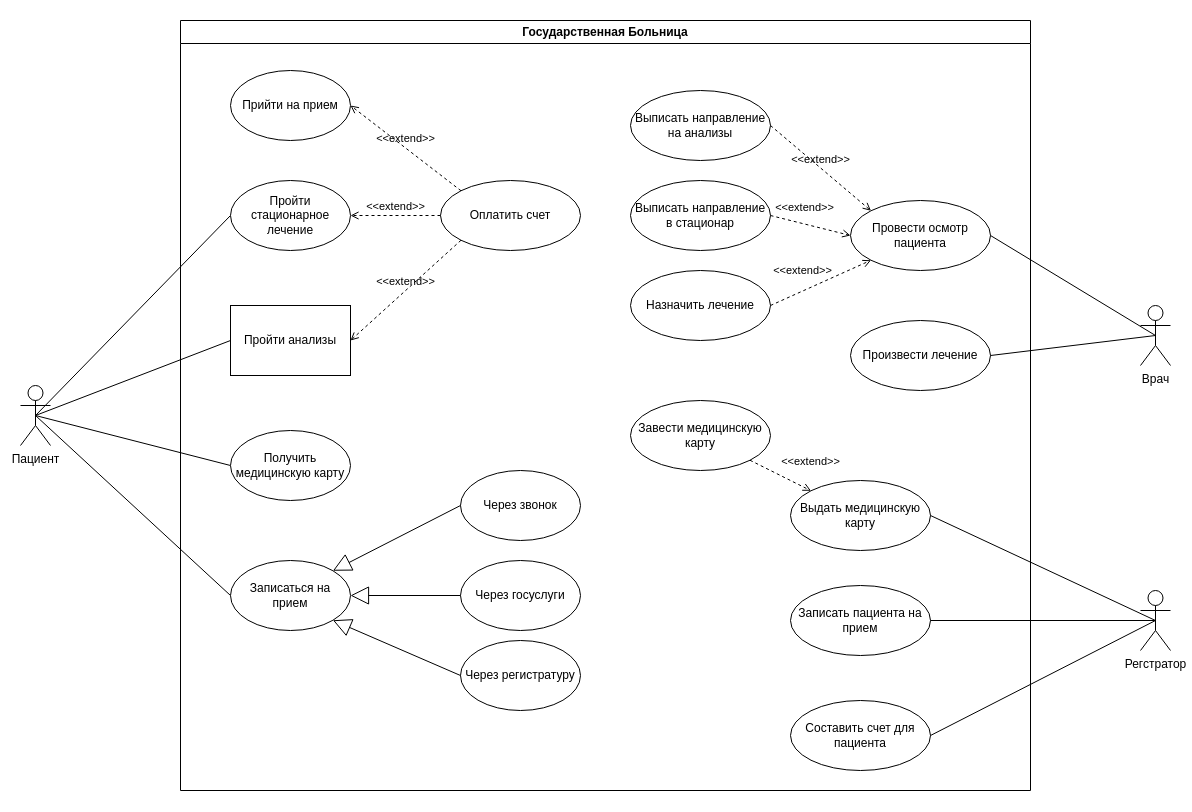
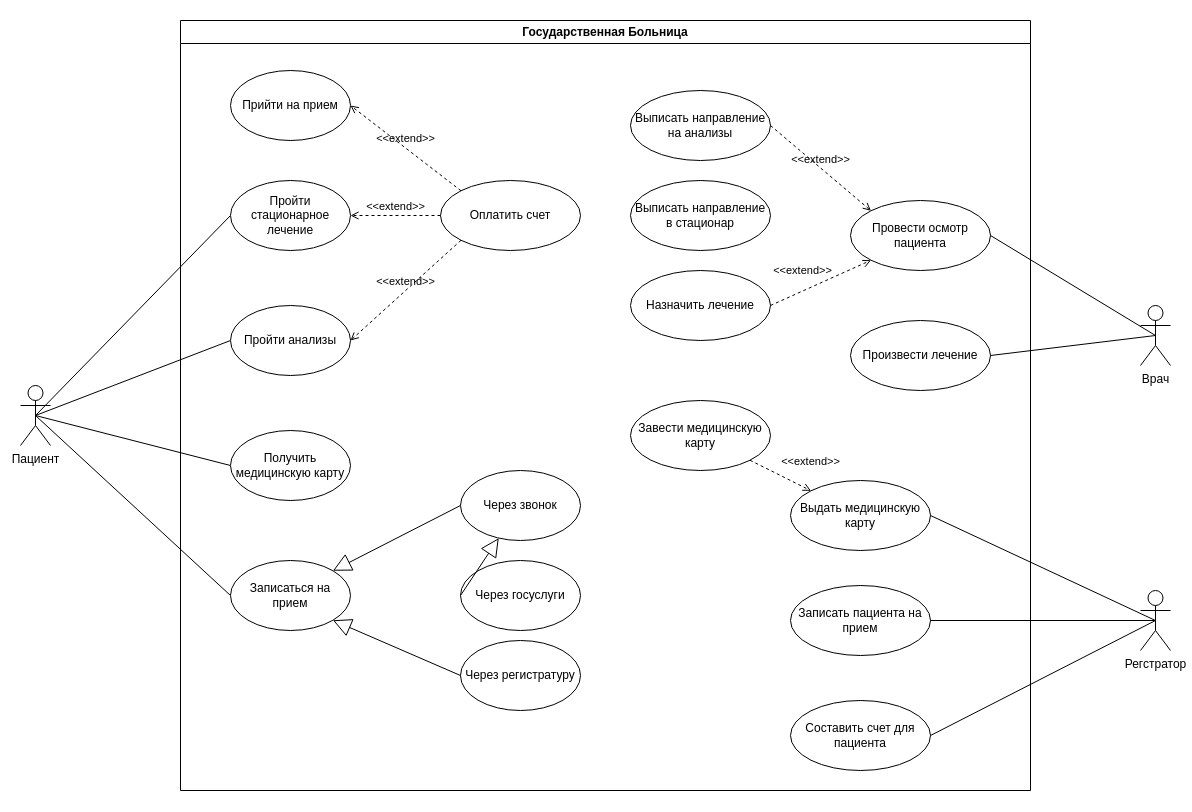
- <mxCell id="24" value="&amp;lt;&amp;lt;extend&amp;gt;&amp;gt;" style="html=1;verticalAlign=bottom;labelBackgroundColor=none;endArrow=open;endFill=0;dashed=1;rounded=0;exitX=1;exitY=0.5;exitDx=0;exitDy=0;entryX=0;entryY=0.5;entryDx=0;entryDy=0;" parent="7" source="21" target="19" edge="1"><mxGeometry x="-0.206" y="7" width="160" relative="1" as="geometry"><mxPoint x="670" y="300" as="sourcePoint" /><mxPoint x="830" y="300" as="targetPoint" /><mxPoint as="offset" /></mxGeometry></mxCell>
- <mxCell id="10" value="Пройти анализы" style="whiteSpace=wrap;html=1;rounded=0;" parent="7" vertex="1"><mxGeometry x="50" y="285" width="120" height="70" as="geometry" /></mxCell>
+ <mxCell id="10" value="Пройти анализы" style="ellipse;whiteSpace=wrap;html=1;" parent="7" vertex="1"><mxGeometry x="50" y="285" width="120" height="70" as="geometry" /></mxCell>
- <mxCell id="17" value="" style="endArrow=block;endSize=16;endFill=0;html=1;rounded=0;exitX=0;exitY=0.5;exitDx=0;exitDy=0;entryX=1;entryY=0.5;entryDx=0;entryDy=0;" parent="7" source="15" target="13" edge="1"><mxGeometry width="160" relative="1" as="geometry"><mxPoint x="290" y="485" as="sourcePoint" /><mxPoint x="202" y="550" as="targetPoint" /></mxGeometry></mxCell>
+ <mxCell id="17" value="" style="endArrow=block;endSize=16;endFill=0;html=1;rounded=0;exitX=0;exitY=0.5;exitDx=0;exitDy=0;" parent="7" source="15" target="8" edge="1"><mxGeometry width="160" relative="1" as="geometry"><mxPoint x="290" y="485" as="sourcePoint" /><mxPoint x="202" y="550" as="targetPoint" /></mxGeometry></mxCell>
